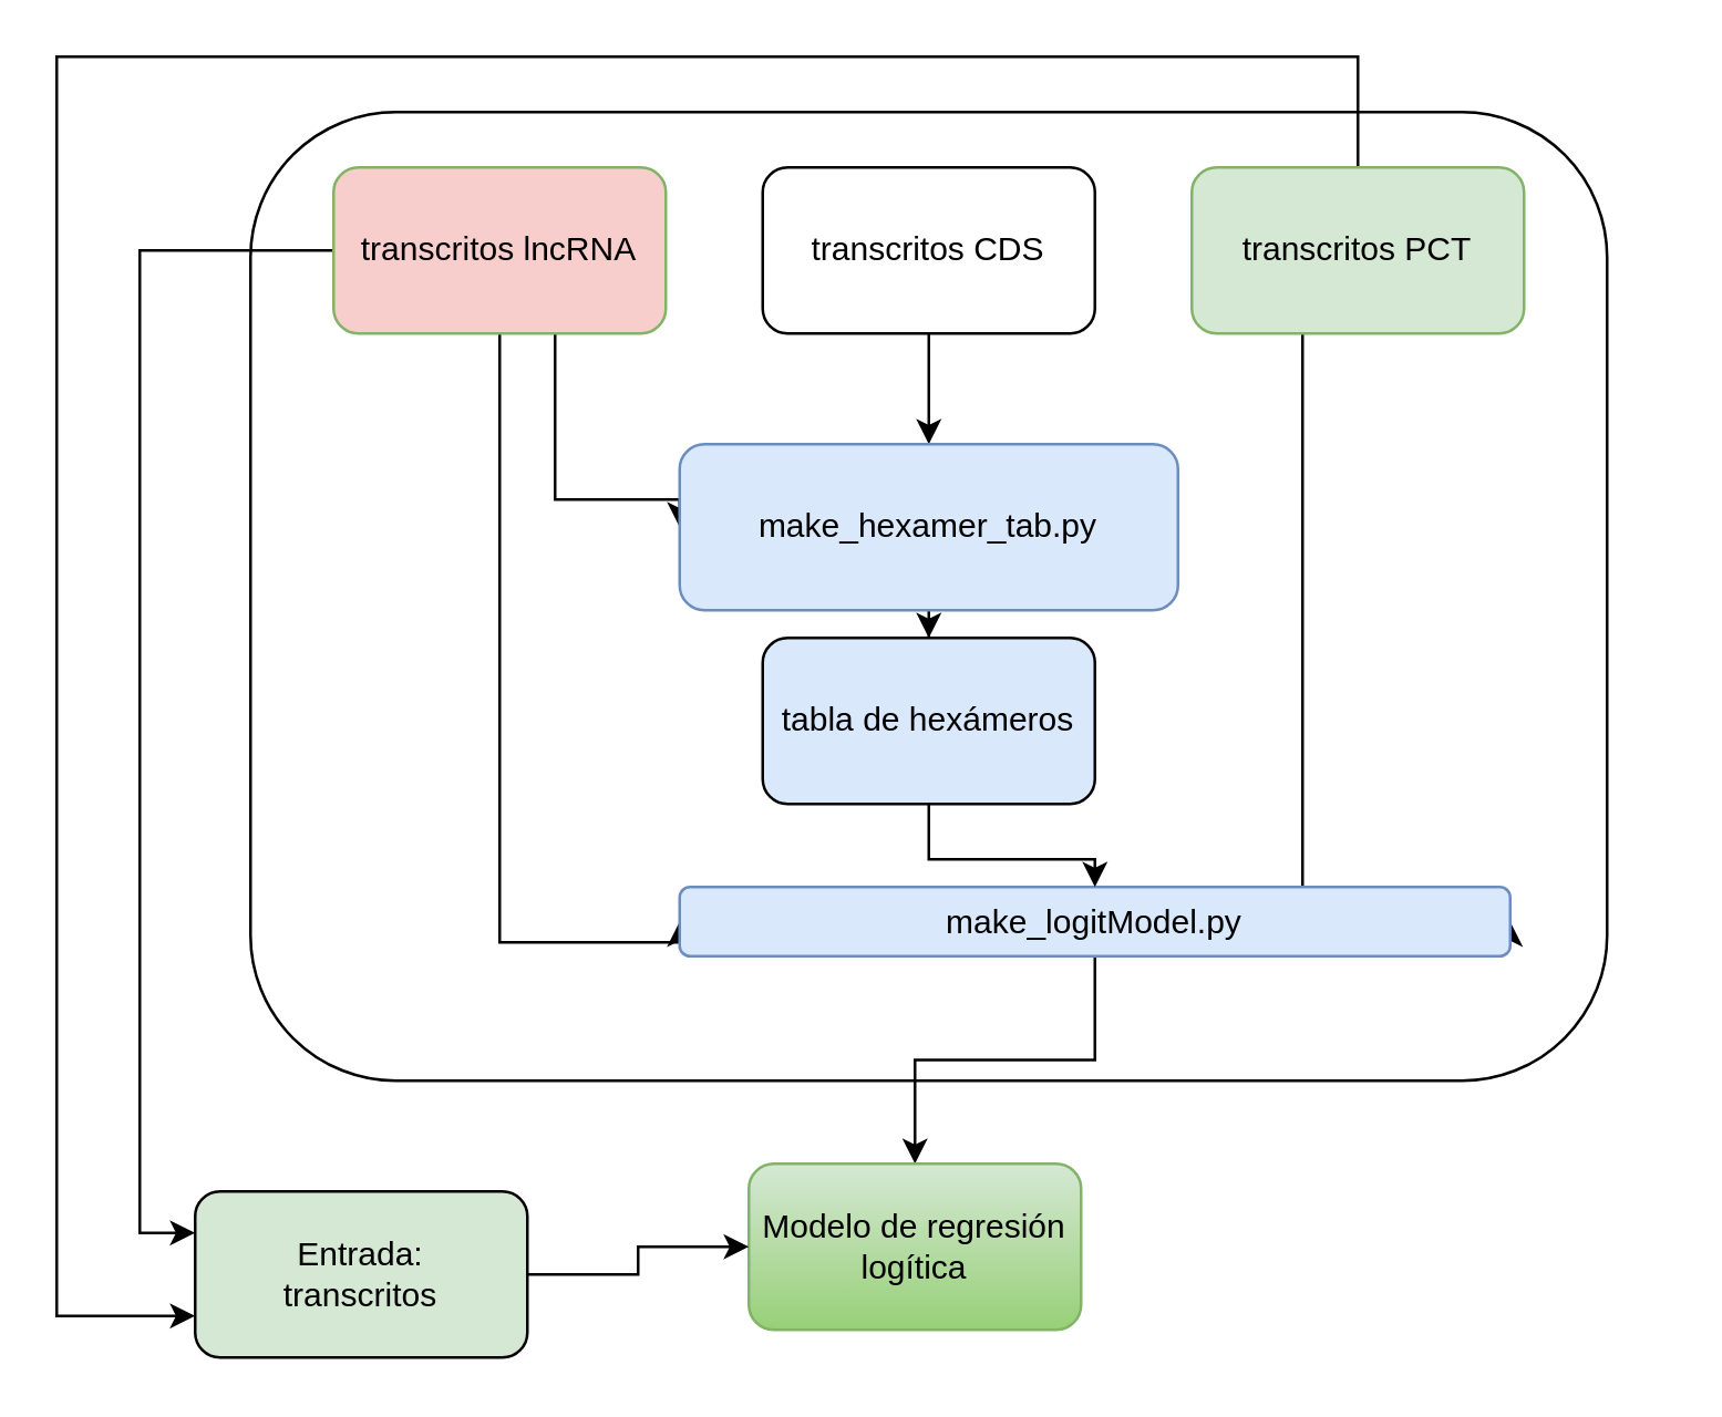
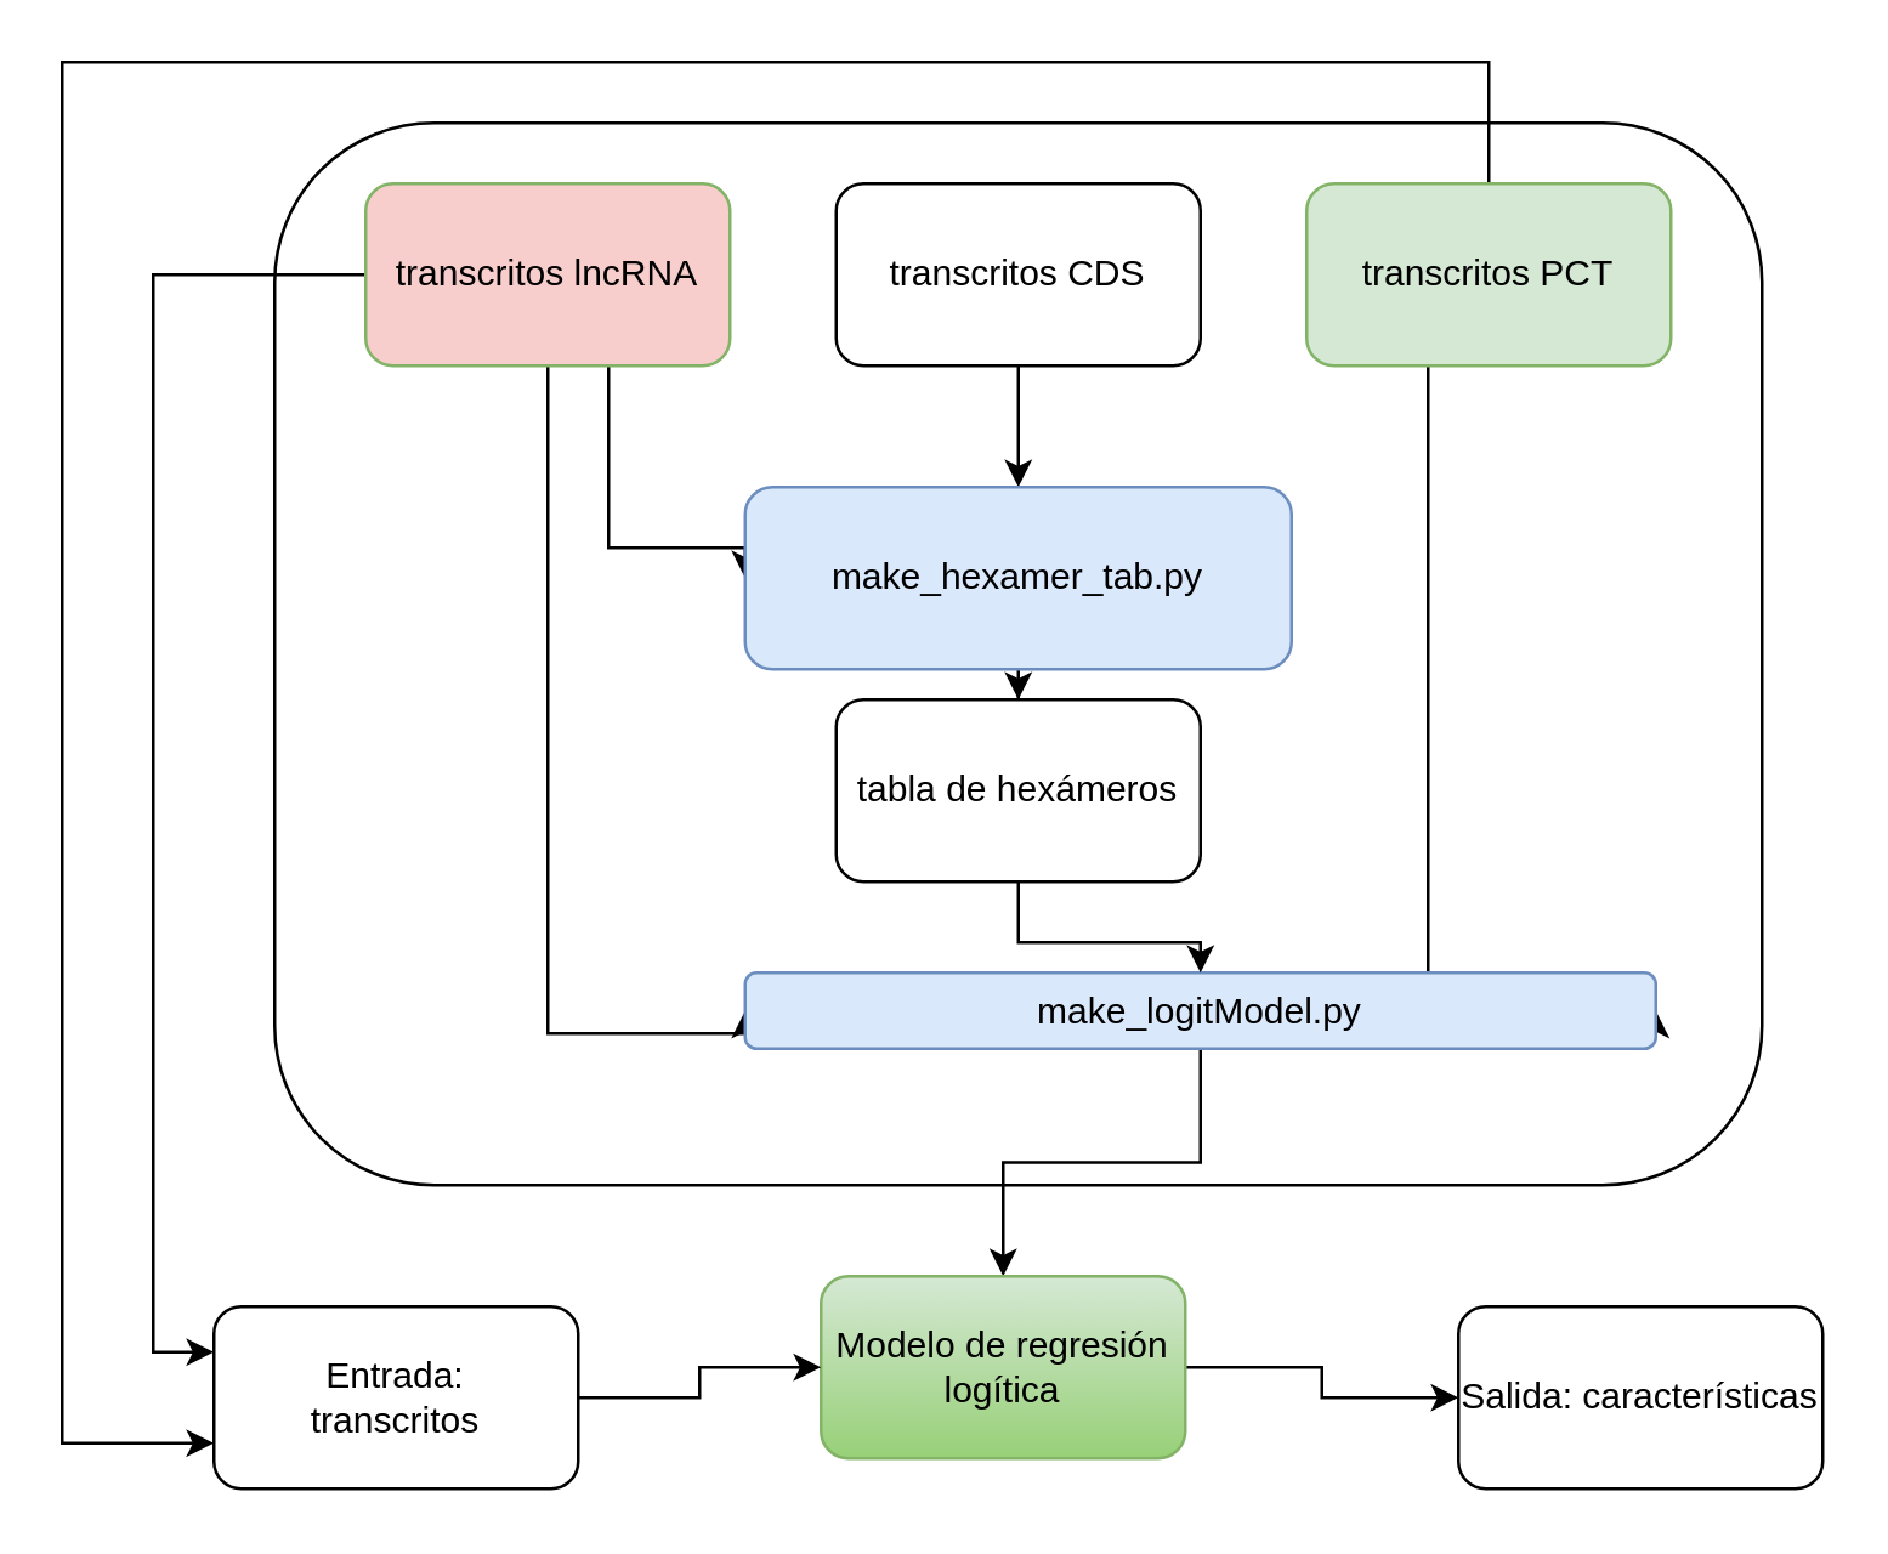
- <mxCell id="17" value="tabla de hexámeros" style="rounded=1;whiteSpace=wrap;html=1;fillColor=#dae8fc;" vertex="1" parent="1"><mxGeometry x="275" y="230" width="120" height="60" as="geometry" /></mxCell>
+ <mxCell id="17" value="tabla de hexámeros" style="rounded=1;whiteSpace=wrap;html=1;" vertex="1" parent="1"><mxGeometry x="275" y="230" width="120" height="60" as="geometry" /></mxCell>
+ <mxCell id="18" style="edgeStyle=orthogonalEdgeStyle;rounded=0;orthogonalLoop=1;jettySize=auto;html=1;entryX=0;entryY=0.5;entryDx=0;entryDy=0;" edge="1" parent="1" source="19" target="22"><mxGeometry relative="1" as="geometry" /></mxCell>
- <mxCell id="21" value="Entrada: &lt;br&gt;transcritos" style="rounded=1;whiteSpace=wrap;html=1;fillColor=#d5e8d4;" vertex="1" parent="1"><mxGeometry x="70" y="430" width="120" height="60" as="geometry" /></mxCell>
+ <mxCell id="21" value="Entrada: &lt;br&gt;transcritos" style="rounded=1;whiteSpace=wrap;html=1;" vertex="1" parent="1"><mxGeometry x="70" y="430" width="120" height="60" as="geometry" /></mxCell>
+ <mxCell id="22" value="Salida: características" style="rounded=1;whiteSpace=wrap;html=1;" vertex="1" parent="1"><mxGeometry x="480" y="430" width="120" height="60" as="geometry" /></mxCell>
